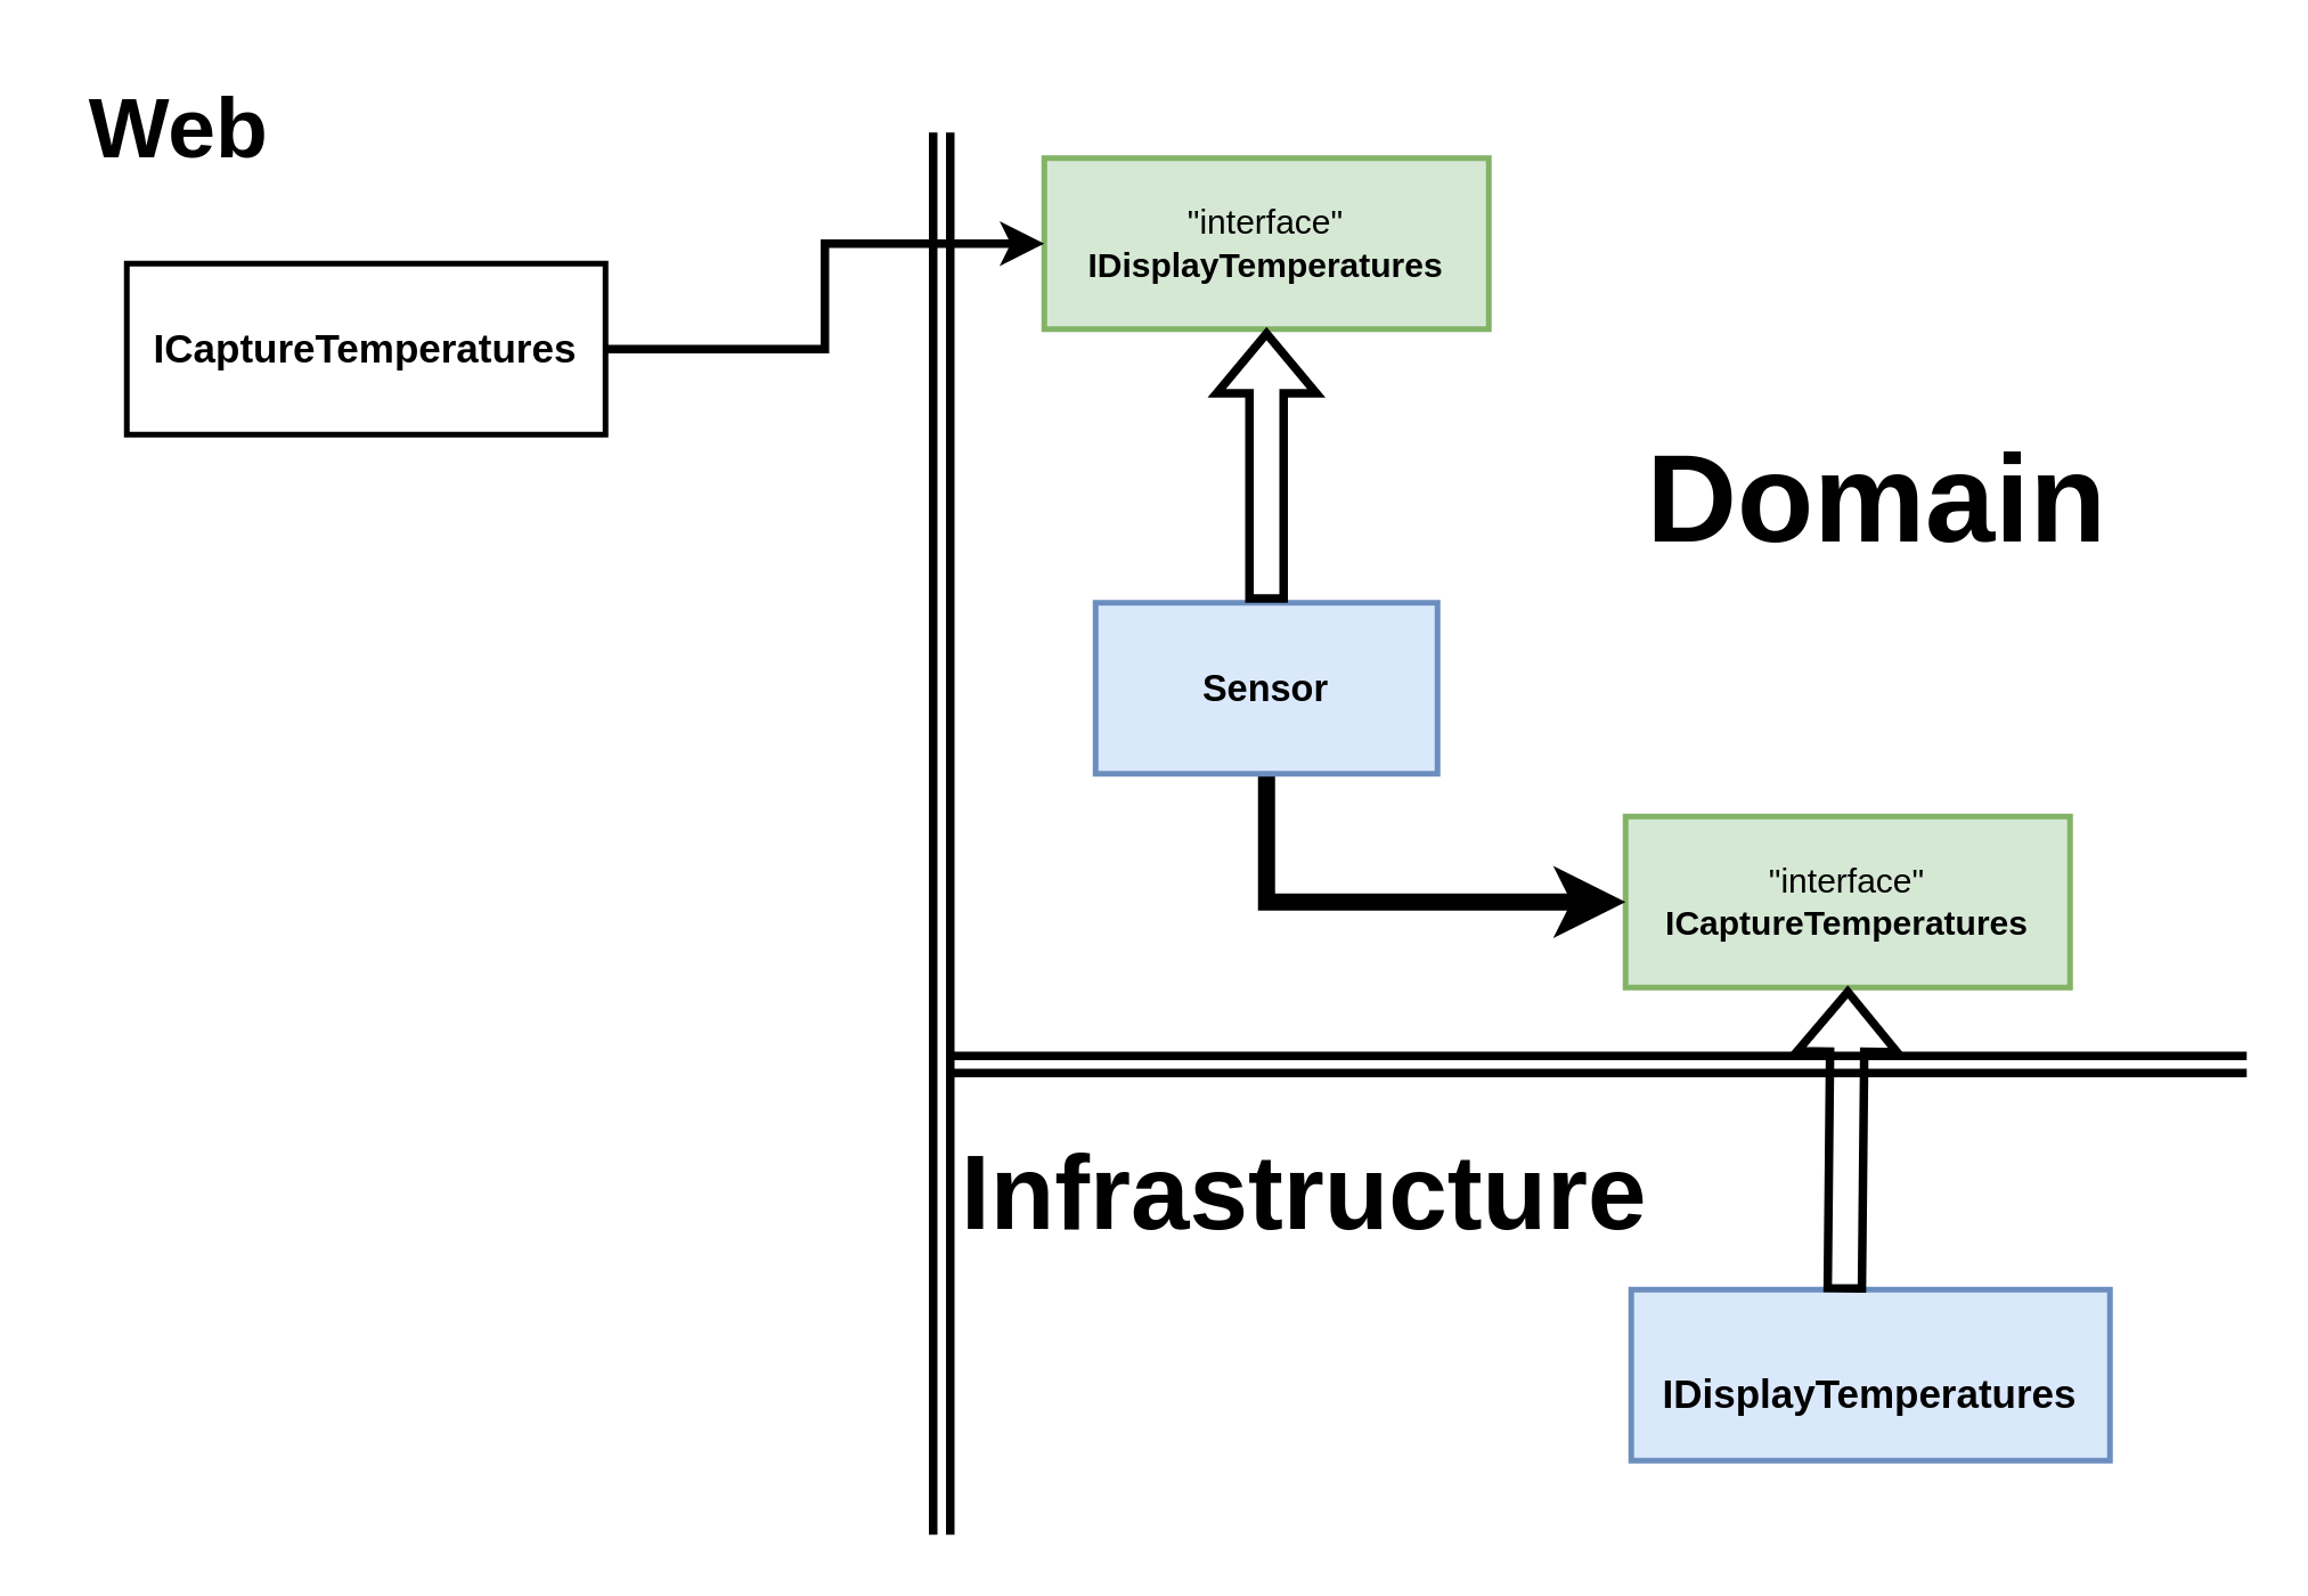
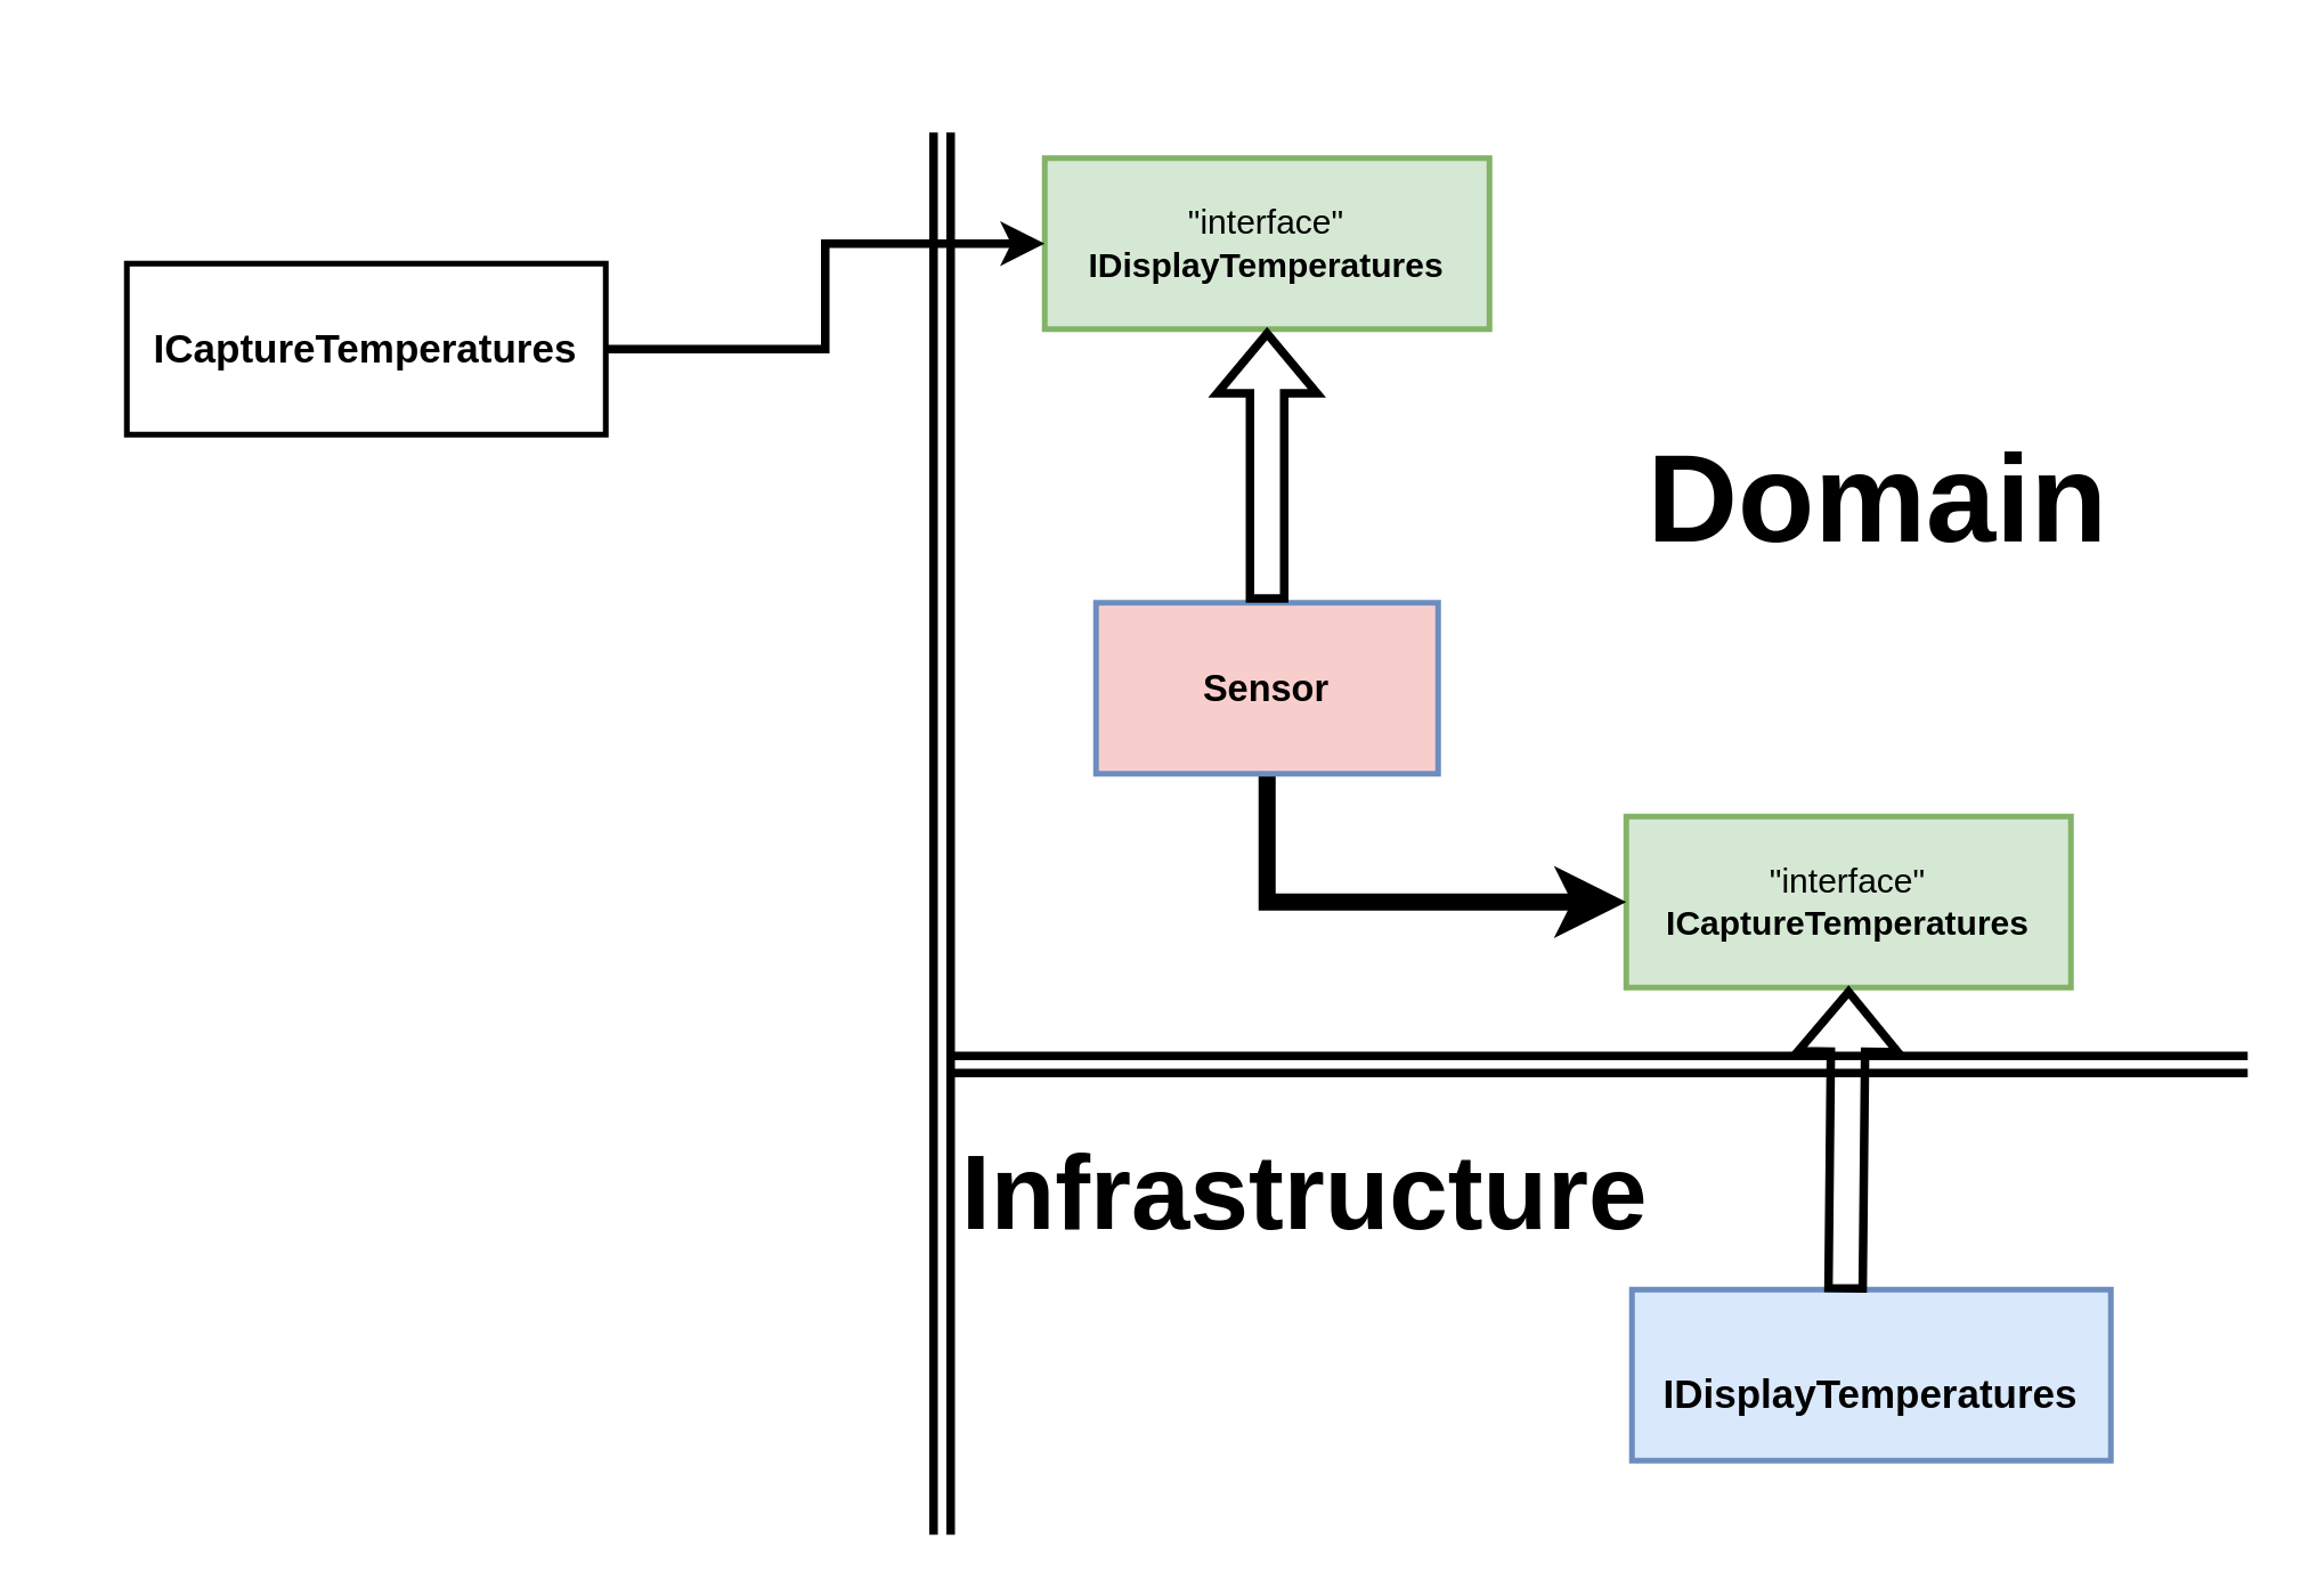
- <mxCell id="15" value="&lt;b&gt;&lt;font style=&quot;font-size: 30px;&quot;&gt;Web&lt;/font&gt;&lt;/b&gt;" style="text;html=1;align=center;verticalAlign=middle;resizable=0;points=[];autosize=1;strokeColor=none;fillColor=none;fontSize=14;" vertex="1" parent="1"><mxGeometry x="20" y="20" width="84" height="48" as="geometry" /></mxCell>
- <mxCell id="6" value="&lt;font size=&quot;1&quot;&gt;&lt;b style=&quot;font-size: 13px;&quot;&gt;Sensor&lt;/b&gt;&lt;/font&gt;" style="rounded=0;whiteSpace=wrap;html=1;strokeWidth=2;fillColor=#dae8fc;strokeColor=#6c8ebf;" vertex="1" parent="1"><mxGeometry x="384" y="211" width="120" height="60" as="geometry" /></mxCell>
+ <mxCell id="6" value="&lt;font size=&quot;1&quot;&gt;&lt;b style=&quot;font-size: 13px;&quot;&gt;Sensor&lt;/b&gt;&lt;/font&gt;" style="rounded=0;whiteSpace=wrap;html=1;strokeWidth=2;fillColor=#f8cecc;strokeColor=#6c8ebf;" vertex="1" parent="1"><mxGeometry x="384" y="211" width="120" height="60" as="geometry" /></mxCell>
